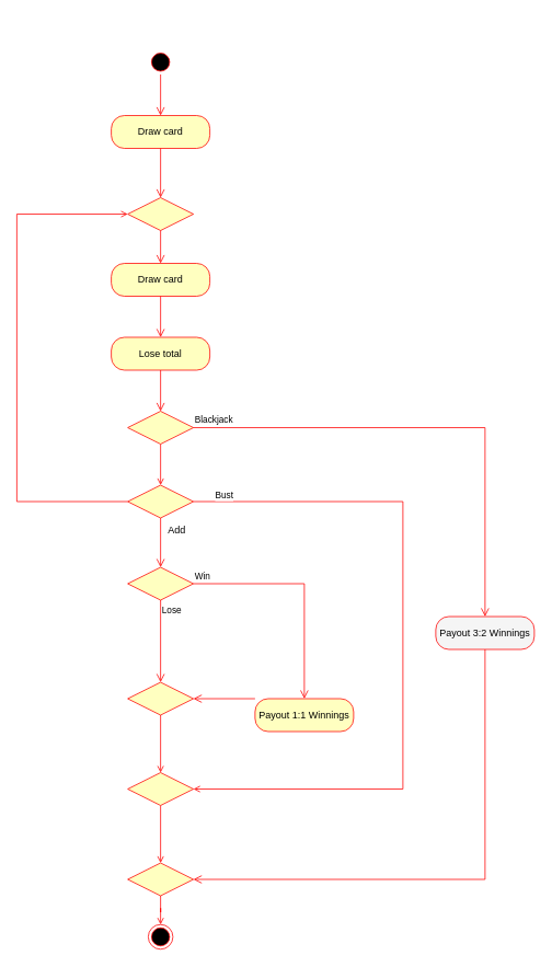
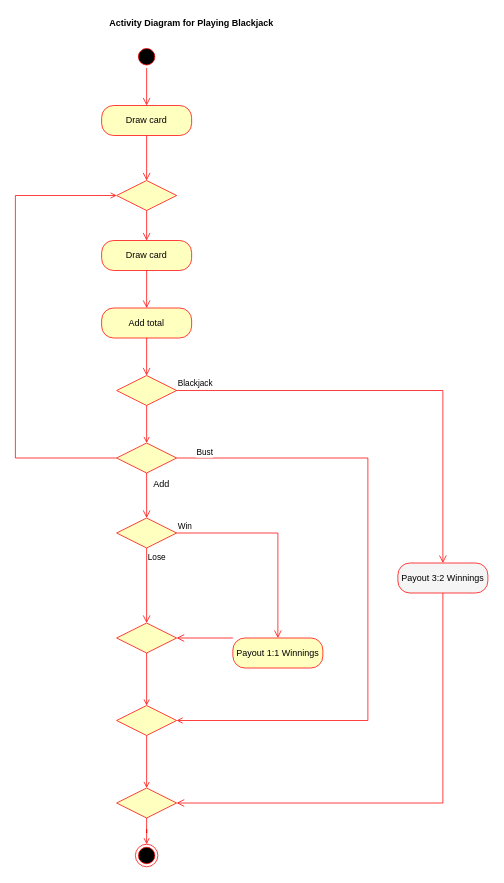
+ <mxCell id="2" value="Activity Diagram for Playing Blackjack" style="text;align=center;fontStyle=1;verticalAlign=middle;spacingLeft=3;spacingRight=3;strokeColor=none;rotatable=0;points=[[0,0.5],[1,0.5]];portConstraint=eastwest;" parent="1" vertex="1"><mxGeometry x="110" y="20" width="290" height="20" as="geometry" /></mxCell>
- <mxCell id="12" value="Lose total" style="rounded=1;whiteSpace=wrap;html=1;arcSize=40;fontColor=#000000;fillColor=#ffffc0;strokeColor=#ff0000;" parent="1" vertex="1"><mxGeometry x="135" y="410" width="120" height="40" as="geometry" /></mxCell>
+ <mxCell id="12" value="Add total" style="rounded=1;whiteSpace=wrap;html=1;arcSize=40;fontColor=#000000;fillColor=#ffffc0;strokeColor=#ff0000;" parent="1" vertex="1"><mxGeometry x="135" y="410" width="120" height="40" as="geometry" /></mxCell>
